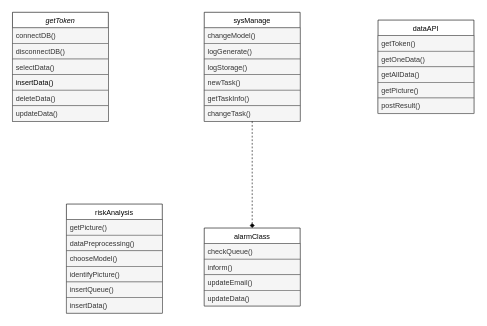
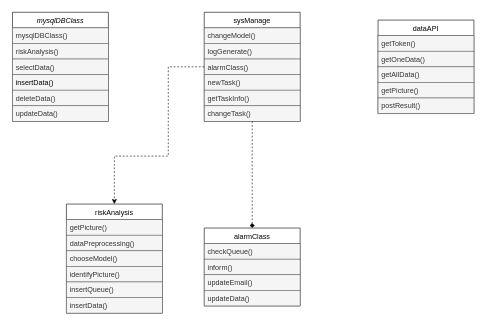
- <mxCell id="2" value="getToken" style="swimlane;fontStyle=2;align=center;verticalAlign=top;childLayout=stackLayout;horizontal=1;startSize=26;horizontalStack=0;resizeParent=1;resizeLast=0;collapsible=1;marginBottom=0;rounded=0;shadow=0;strokeWidth=1;" vertex="1" parent="1"><mxGeometry x="20" y="20" width="160" height="182" as="geometry"><mxRectangle x="230" y="140" width="160" height="26" as="alternateBounds" /></mxGeometry></mxCell>
+ <mxCell id="2" value="mysqlDBClass" style="swimlane;fontStyle=2;align=center;verticalAlign=top;childLayout=stackLayout;horizontal=1;startSize=26;horizontalStack=0;resizeParent=1;resizeLast=0;collapsible=1;marginBottom=0;rounded=0;shadow=0;strokeWidth=1;" vertex="1" parent="1"><mxGeometry x="20" y="20" width="160" height="182" as="geometry"><mxRectangle x="230" y="140" width="160" height="26" as="alternateBounds" /></mxGeometry></mxCell>
- <mxCell id="3" value="connectDB()" style="text;align=left;verticalAlign=top;spacingLeft=4;spacingRight=4;overflow=hidden;rotatable=0;points=[[0,0.5],[1,0.5]];portConstraint=eastwest;fillColor=#f5f5f5;fontColor=#333333;strokeColor=#666666;" vertex="1" parent="2"><mxGeometry y="26" width="160" height="26" as="geometry" /></mxCell>
+ <mxCell id="3" value="mysqlDBClass()" style="text;align=left;verticalAlign=top;spacingLeft=4;spacingRight=4;overflow=hidden;rotatable=0;points=[[0,0.5],[1,0.5]];portConstraint=eastwest;fillColor=#f5f5f5;fontColor=#333333;strokeColor=#666666;" vertex="1" parent="2"><mxGeometry y="26" width="160" height="26" as="geometry" /></mxCell>
- <mxCell id="4" value="disconnectDB()" style="text;align=left;verticalAlign=top;spacingLeft=4;spacingRight=4;overflow=hidden;rotatable=0;points=[[0,0.5],[1,0.5]];portConstraint=eastwest;rounded=0;shadow=0;html=0;fillColor=#f5f5f5;fontColor=#333333;strokeColor=#666666;" vertex="1" parent="2"><mxGeometry y="52" width="160" height="26" as="geometry" /></mxCell>
+ <mxCell id="4" value="riskAnalysis()" style="text;align=left;verticalAlign=top;spacingLeft=4;spacingRight=4;overflow=hidden;rotatable=0;points=[[0,0.5],[1,0.5]];portConstraint=eastwest;rounded=0;shadow=0;html=0;fillColor=#f5f5f5;fontColor=#333333;strokeColor=#666666;" vertex="1" parent="2"><mxGeometry y="52" width="160" height="26" as="geometry" /></mxCell>
- <mxCell id="12" value="logStorage()" style="text;align=left;verticalAlign=top;spacingLeft=4;spacingRight=4;overflow=hidden;rotatable=0;points=[[0,0.5],[1,0.5]];portConstraint=eastwest;fillColor=#f5f5f5;fontColor=#333333;strokeColor=#666666;" vertex="1" parent="9"><mxGeometry y="78" width="160" height="26" as="geometry" /></mxCell>
+ <mxCell id="12" value="alarmClass()" style="text;align=left;verticalAlign=top;spacingLeft=4;spacingRight=4;overflow=hidden;rotatable=0;points=[[0,0.5],[1,0.5]];portConstraint=eastwest;fillColor=#f5f5f5;fontColor=#333333;strokeColor=#666666;" vertex="1" parent="9"><mxGeometry y="78" width="160" height="26" as="geometry" /></mxCell>
+ <mxCell id="34" style="edgeStyle=orthogonalEdgeStyle;rounded=0;orthogonalLoop=1;jettySize=auto;html=1;dashed=1;exitX=0;exitY=0.5;exitDx=0;exitDy=0;" edge="1" parent="1" source="9" target="21"><mxGeometry relative="1" as="geometry"><mxPoint x="190" y="121" as="targetPoint" /><mxPoint x="350" y="121" as="sourcePoint" /><Array as="points"><mxPoint x="280" y="111" /><mxPoint x="280" y="260" /><mxPoint x="190" y="260" /></Array></mxGeometry></mxCell>
